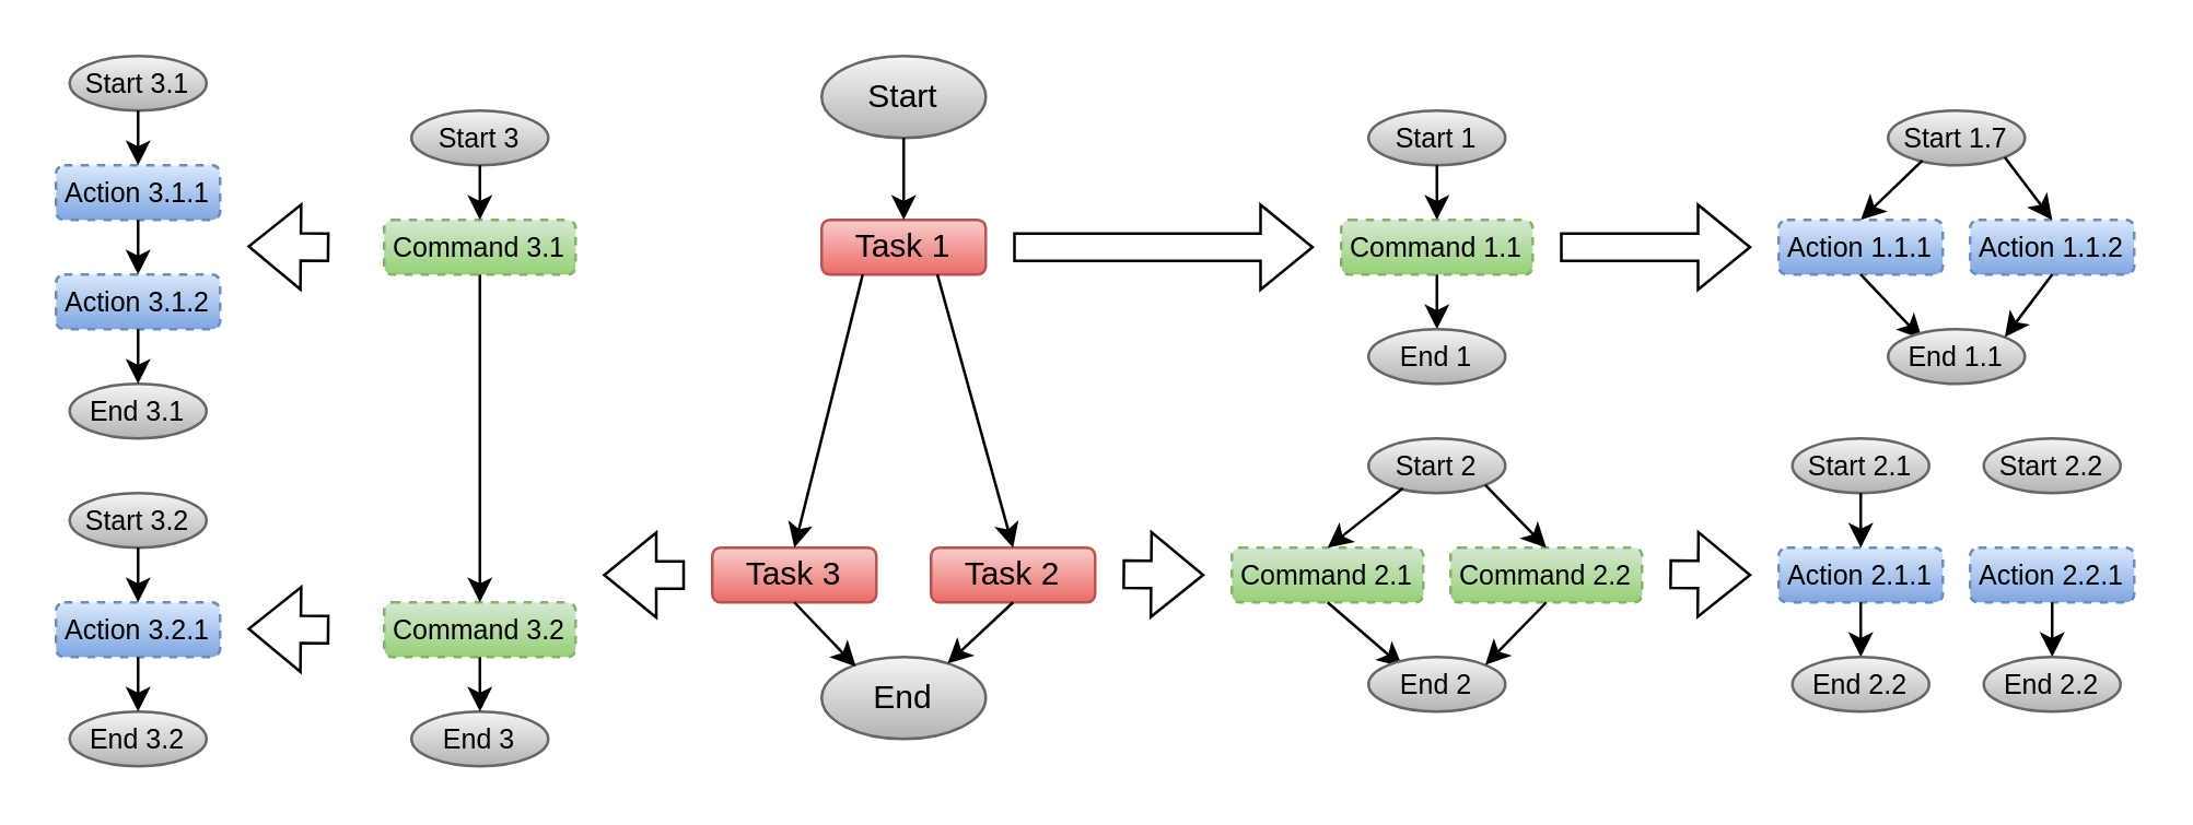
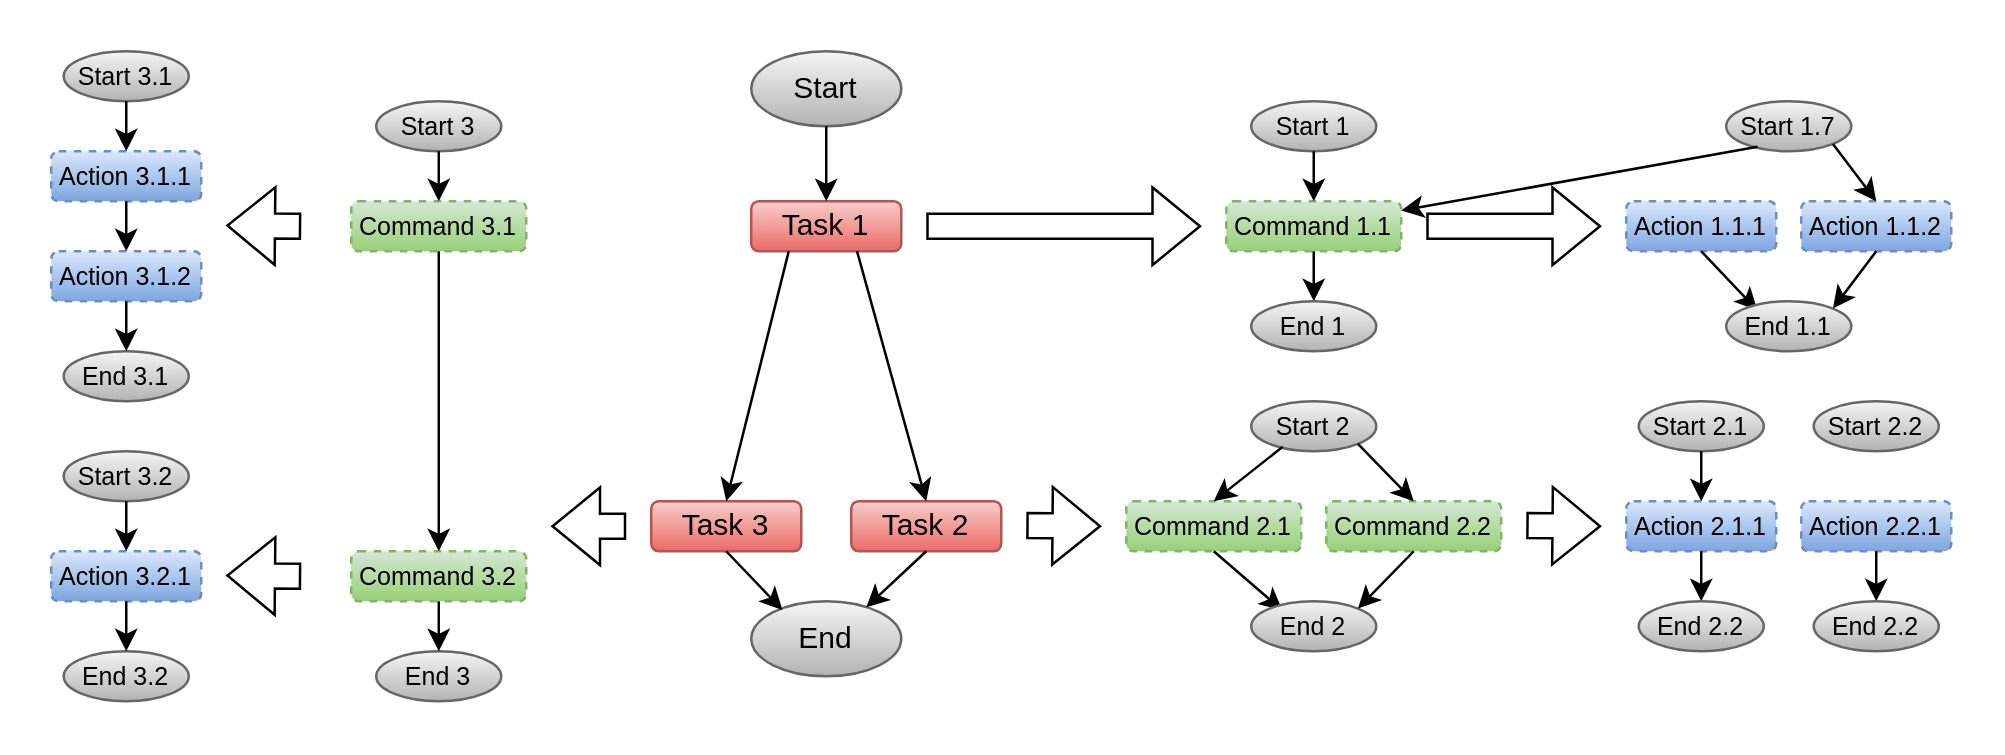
- <mxCell id="48" value="" style="endArrow=classic;html=1;rounded=0;exitX=0.251;exitY=0.912;exitDx=0;exitDy=0;exitPerimeter=0;entryX=0.5;entryY=0;entryDx=0;entryDy=0;" parent="1" source="47" target="45" edge="1"><mxGeometry width="50" height="50" relative="1" as="geometry"><mxPoint x="870" y="150" as="sourcePoint" /><mxPoint x="920" y="100" as="targetPoint" /></mxGeometry></mxCell>
+ <mxCell id="48" value="" style="endArrow=classic;html=1;rounded=0;exitX=0.251;exitY=0.912;exitDx=0;exitDy=0;exitPerimeter=0;" parent="1" source="47" target="19" edge="1"><mxGeometry width="50" height="50" relative="1" as="geometry"><mxPoint x="870" y="150" as="sourcePoint" /><mxPoint x="920" y="100" as="targetPoint" /></mxGeometry></mxCell>
